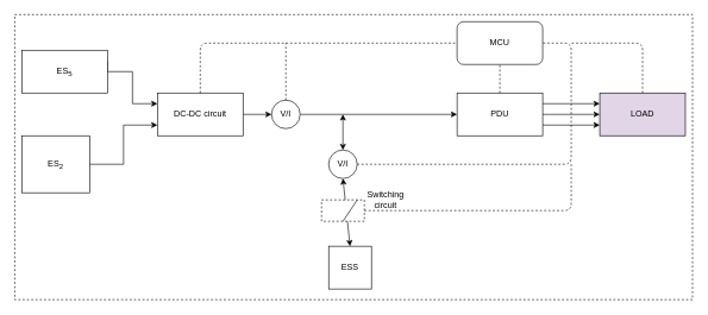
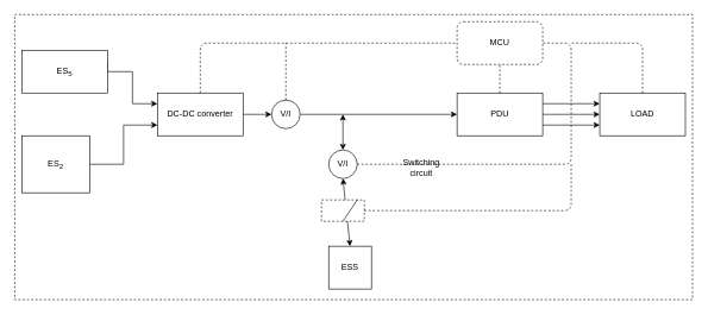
- <mxCell id="18" value="MCU" style="rounded=1;whiteSpace=wrap;html=1;" parent="1" vertex="1"><mxGeometry x="640" y="30" width="120" height="60" as="geometry" /></mxCell>
+ <mxCell id="18" value="MCU" style="rounded=1;whiteSpace=wrap;html=1;dashed=1;" parent="1" vertex="1"><mxGeometry x="640" y="30" width="120" height="60" as="geometry" /></mxCell>
- <mxCell id="6" value="DC-DC circuit" style="rounded=0;whiteSpace=wrap;html=1;" parent="1" vertex="1"><mxGeometry x="220" y="130" width="120" height="60" as="geometry" /></mxCell>
+ <mxCell id="6" value="DC-DC converter" style="rounded=0;whiteSpace=wrap;html=1;" parent="1" vertex="1"><mxGeometry x="220" y="130" width="120" height="60" as="geometry" /></mxCell>
- <mxCell id="11" value="LOAD" style="rounded=0;whiteSpace=wrap;html=1;fillColor=#e1d5e7;" parent="1" vertex="1"><mxGeometry x="840" y="130" width="120" height="60" as="geometry" /></mxCell>
+ <mxCell id="11" value="LOAD" style="rounded=0;whiteSpace=wrap;html=1;" parent="1" vertex="1"><mxGeometry x="840" y="130" width="120" height="60" as="geometry" /></mxCell>
- <mxCell id="28" value="Switching circuit" style="text;html=1;strokeColor=none;fillColor=none;align=center;verticalAlign=middle;whiteSpace=wrap;rounded=0;dashed=1;" parent="1" vertex="1"><mxGeometry x="520" y="270" width="40" height="20" as="geometry" /></mxCell>
+ <mxCell id="28" value="Switching circuit" style="text;html=1;strokeColor=none;fillColor=none;align=center;verticalAlign=middle;whiteSpace=wrap;rounded=0;dashed=1;" parent="1" vertex="1"><mxGeometry x="570" y="225" width="40" height="20" as="geometry" /></mxCell>
